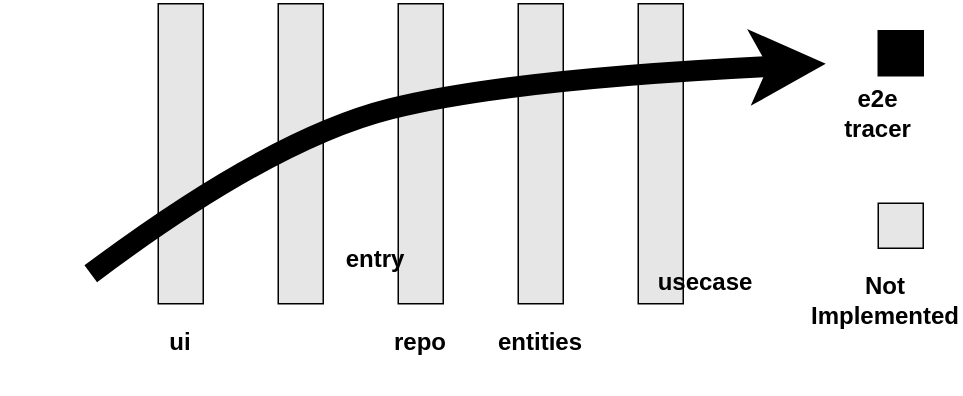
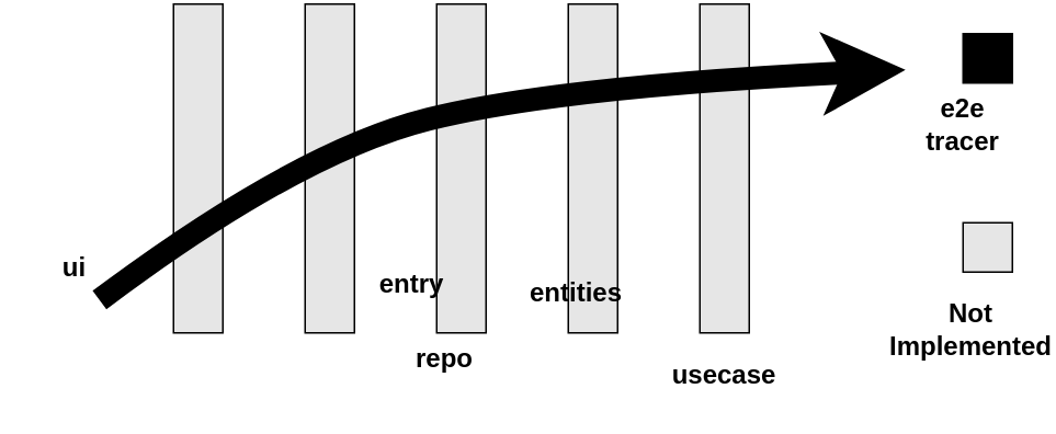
- <mxCell id="12" value="usecase" style="text;html=1;strokeColor=none;fillColor=none;align=center;verticalAlign=middle;whiteSpace=wrap;rounded=0;fontSize=16;fontStyle=1" vertex="1" parent="1"><mxGeometry x="440" y="172" width="60" height="30" as="geometry" /></mxCell>
+ <mxCell id="12" value="usecase" style="text;html=1;strokeColor=none;fillColor=none;align=center;verticalAlign=middle;whiteSpace=wrap;rounded=0;fontSize=16;fontStyle=1" vertex="1" parent="1"><mxGeometry x="410" y="212" width="60" height="30" as="geometry" /></mxCell>
- <mxCell id="14" value="ui" style="text;html=1;strokeColor=none;fillColor=none;align=center;verticalAlign=middle;whiteSpace=wrap;rounded=0;fontSize=16;fontStyle=1" vertex="1" parent="1"><mxGeometry x="90" y="212" width="60" height="30" as="geometry" /></mxCell>
+ <mxCell id="14" value="ui" style="text;html=1;strokeColor=none;fillColor=none;align=center;verticalAlign=middle;whiteSpace=wrap;rounded=0;fontSize=16;fontStyle=1" vertex="1" parent="1"><mxGeometry x="15" y="147" width="60" height="30" as="geometry" /></mxCell>
- <mxCell id="10" value="repo" style="text;html=1;strokeColor=none;fillColor=none;align=center;verticalAlign=middle;whiteSpace=wrap;rounded=0;fontSize=16;fontStyle=1" vertex="1" parent="1"><mxGeometry x="250" y="212" width="60" height="30" as="geometry" /></mxCell>
+ <mxCell id="10" value="repo" style="text;html=1;strokeColor=none;fillColor=none;align=center;verticalAlign=middle;whiteSpace=wrap;rounded=0;fontSize=16;fontStyle=1" vertex="1" parent="1"><mxGeometry x="240" y="202" width="60" height="30" as="geometry" /></mxCell>
- <mxCell id="11" value="entities" style="text;html=1;strokeColor=none;fillColor=none;align=center;verticalAlign=middle;whiteSpace=wrap;rounded=0;fontSize=16;fontStyle=1" vertex="1" parent="1"><mxGeometry x="330" y="212" width="60" height="30" as="geometry" /></mxCell>
+ <mxCell id="11" value="entities" style="text;html=1;strokeColor=none;fillColor=none;align=center;verticalAlign=middle;whiteSpace=wrap;rounded=0;fontSize=16;fontStyle=1" vertex="1" parent="1"><mxGeometry x="320" y="162" width="60" height="30" as="geometry" /></mxCell>
